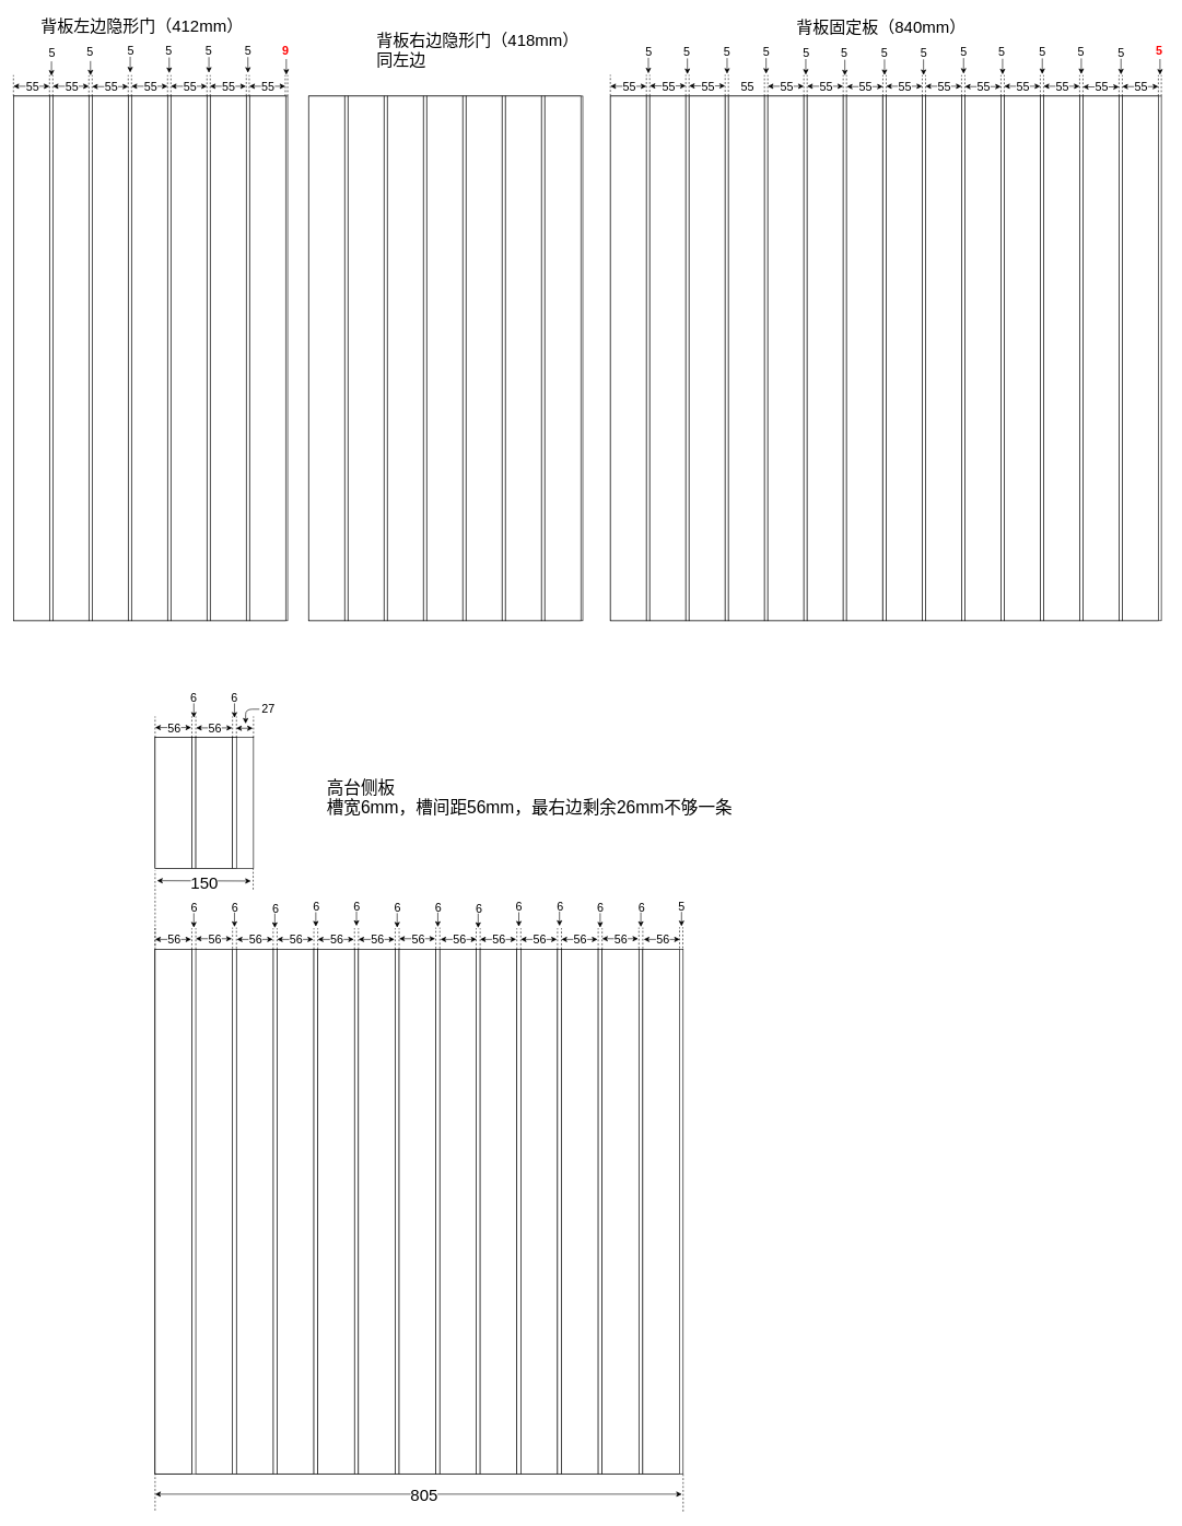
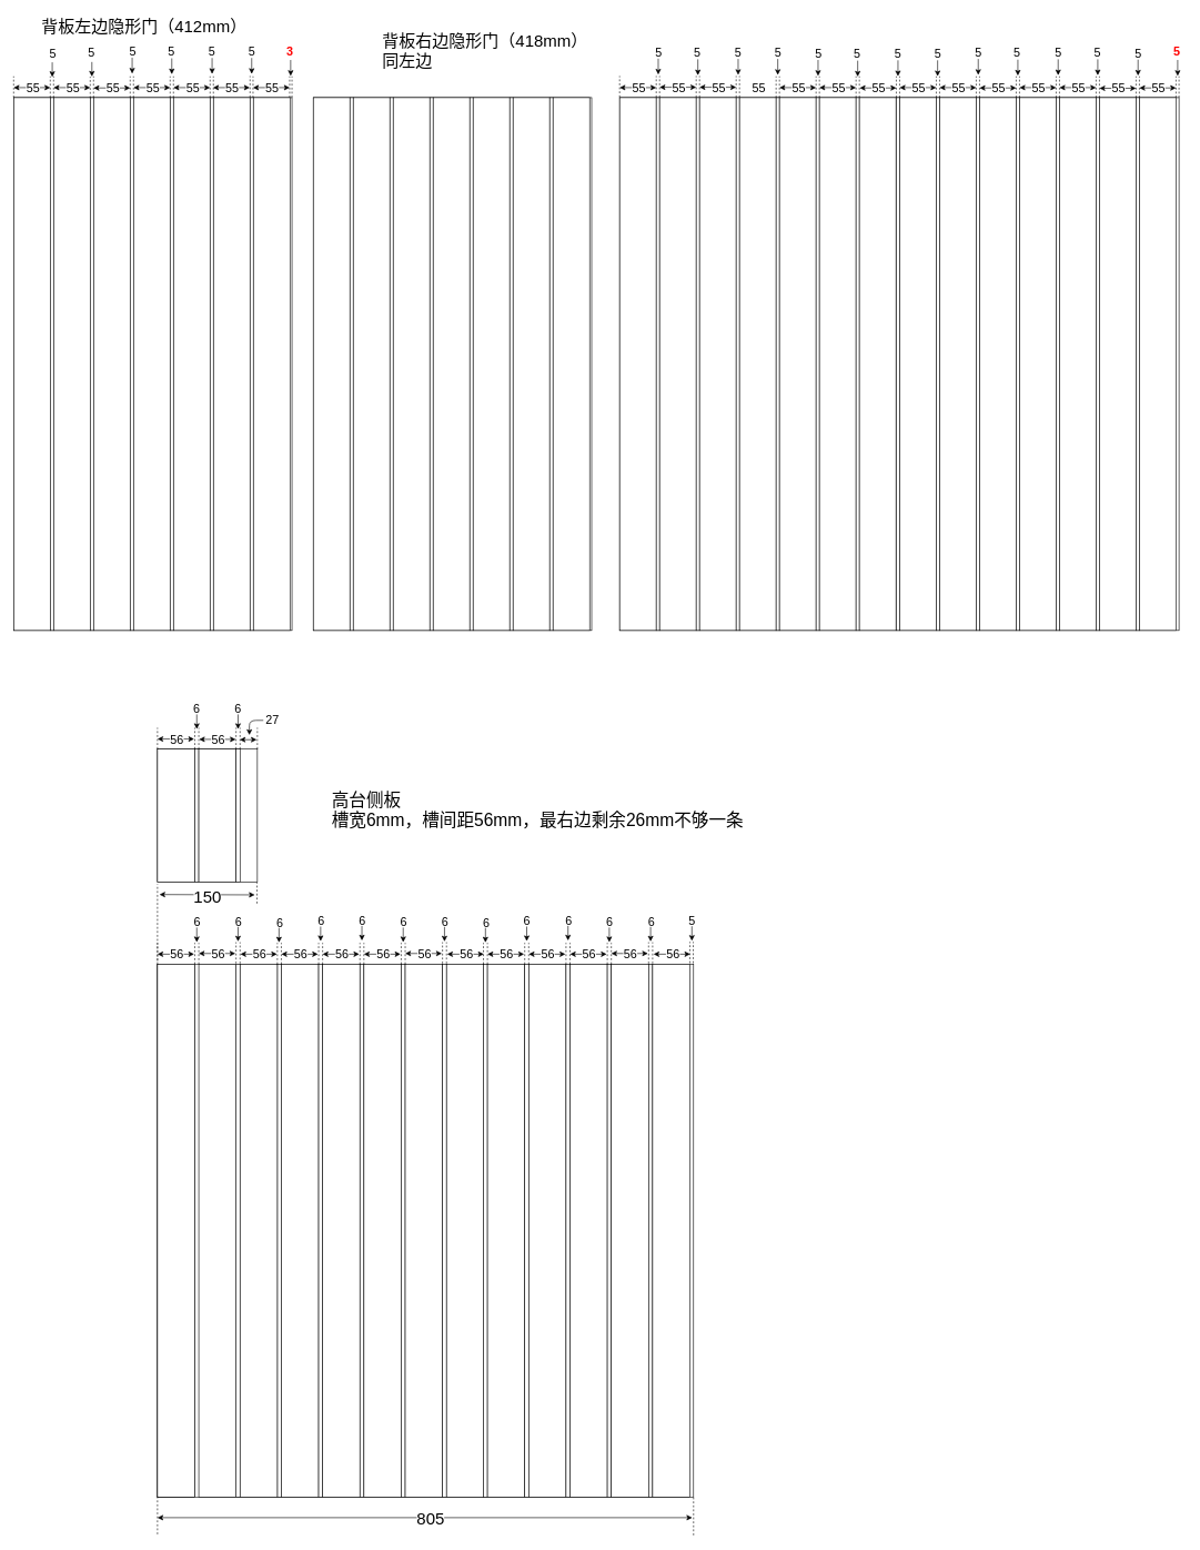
- <mxCell id="41" value="背板固定板（840mm）" style="text;html=1;resizable=0;points=[];autosize=1;align=left;verticalAlign=top;spacingTop=-4;fontSize=25;" parent="1" vertex="1"><mxGeometry x="1211.5" y="23" width="268" height="30" as="geometry" /></mxCell>
- <mxCell id="194" value="9" style="text;html=1;resizable=0;points=[];autosize=1;align=left;verticalAlign=top;spacingTop=-4;fontSize=18;fontColor=#FF0000;fontStyle=1" vertex="1" parent="1"><mxGeometry x="428" y="64" width="20" height="22" as="geometry" /></mxCell>
+ <mxCell id="194" value="3" style="text;html=1;resizable=0;points=[];autosize=1;align=left;verticalAlign=top;spacingTop=-4;fontSize=18;fontColor=#FF0000;fontStyle=1" vertex="1" parent="1"><mxGeometry x="428" y="64" width="20" height="22" as="geometry" /></mxCell>
